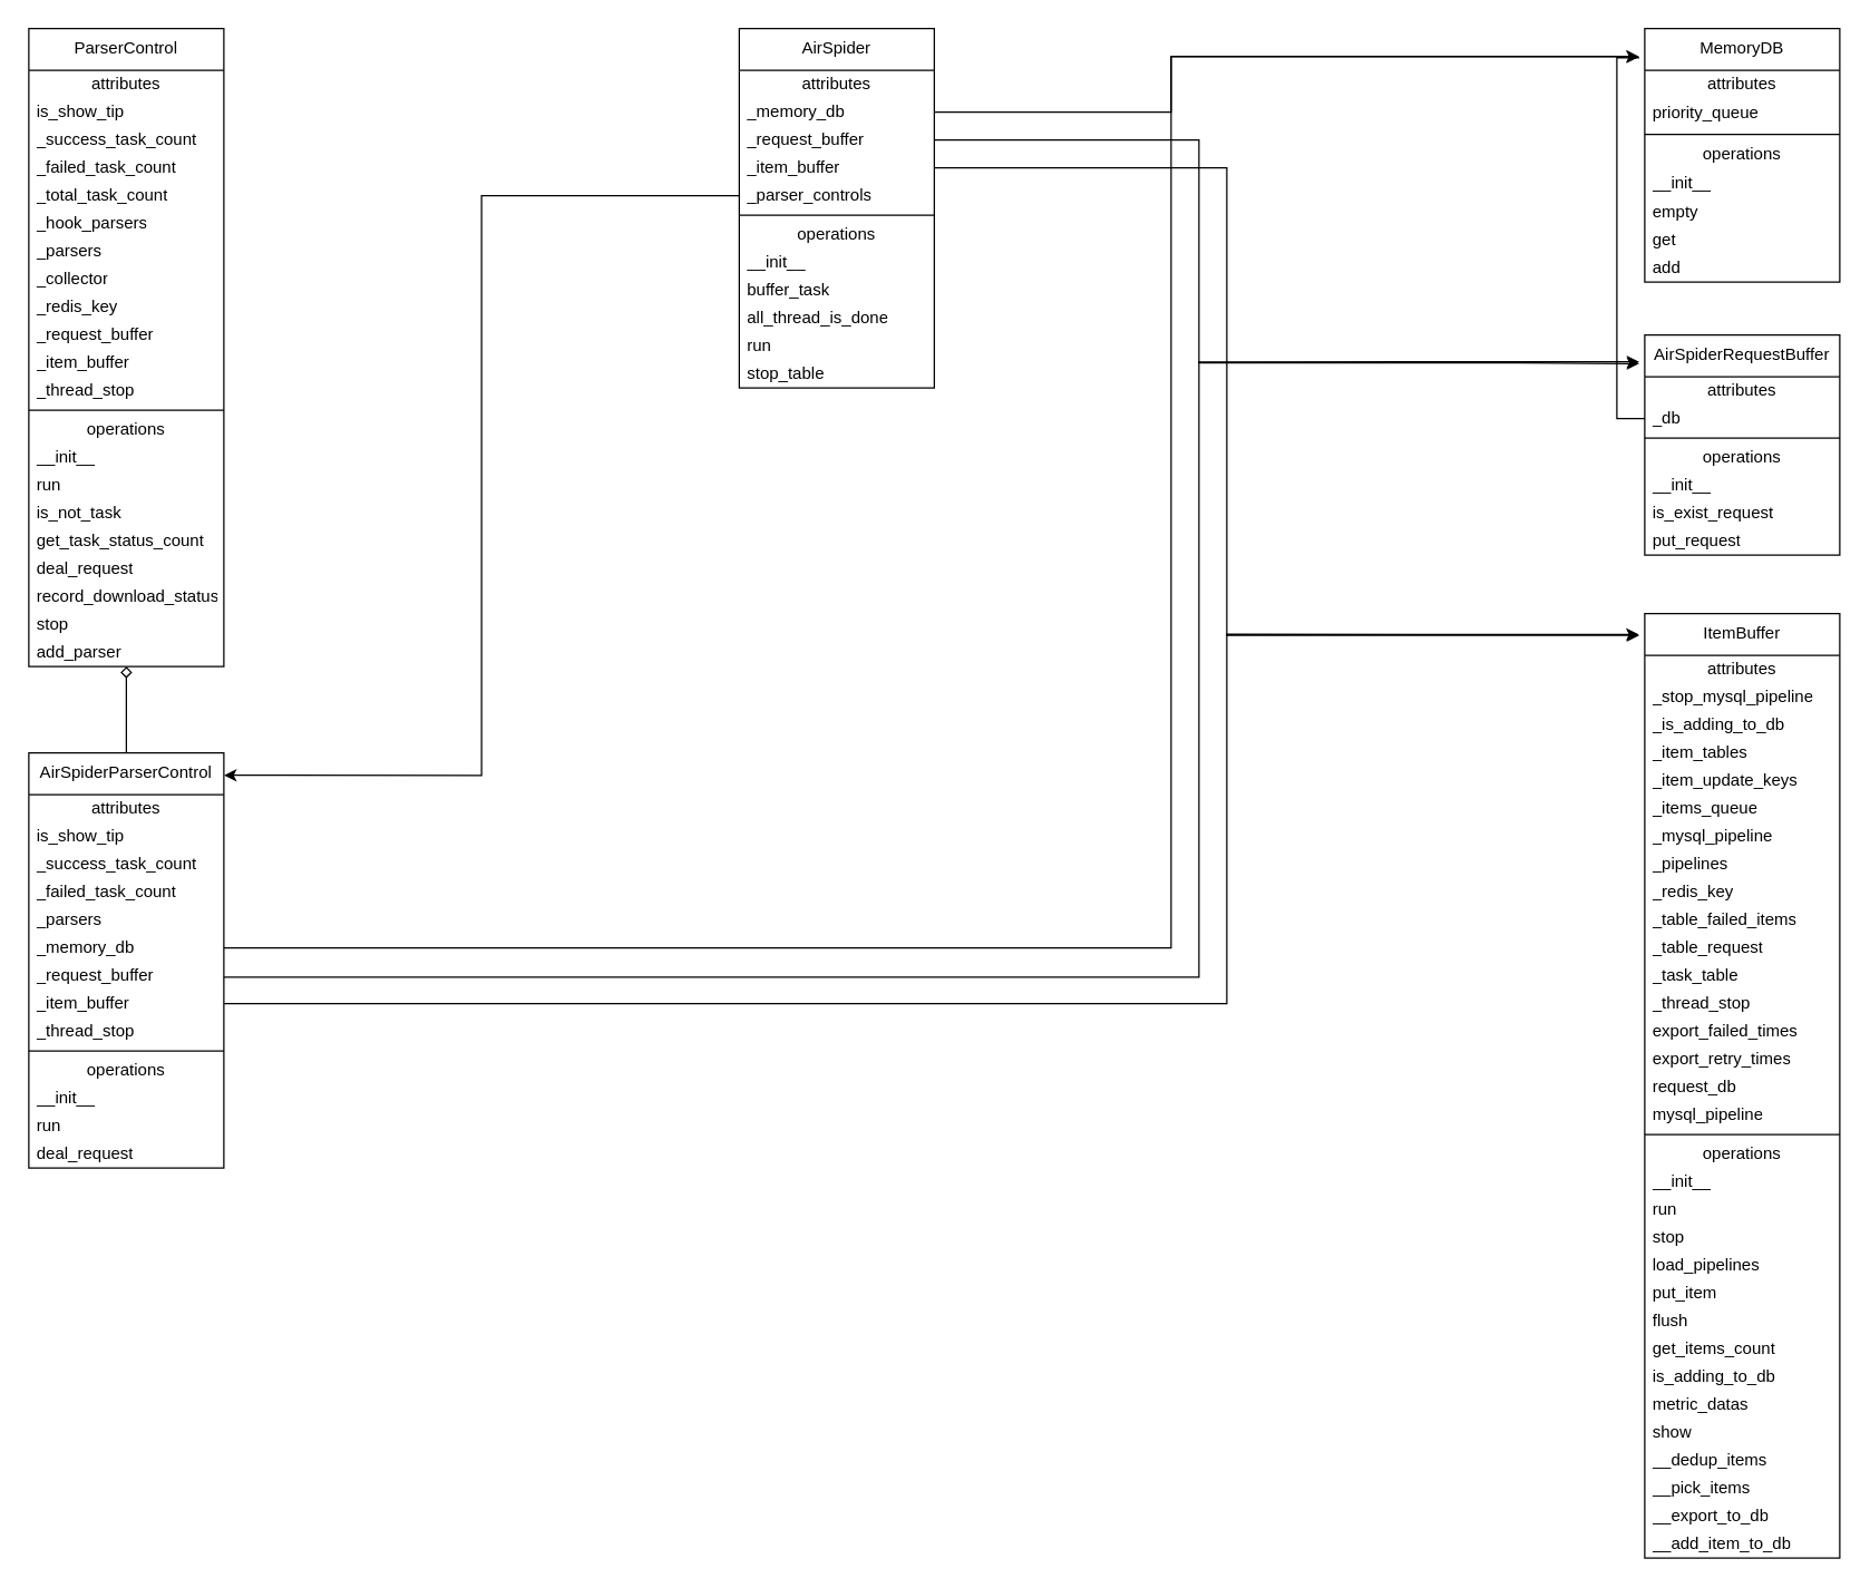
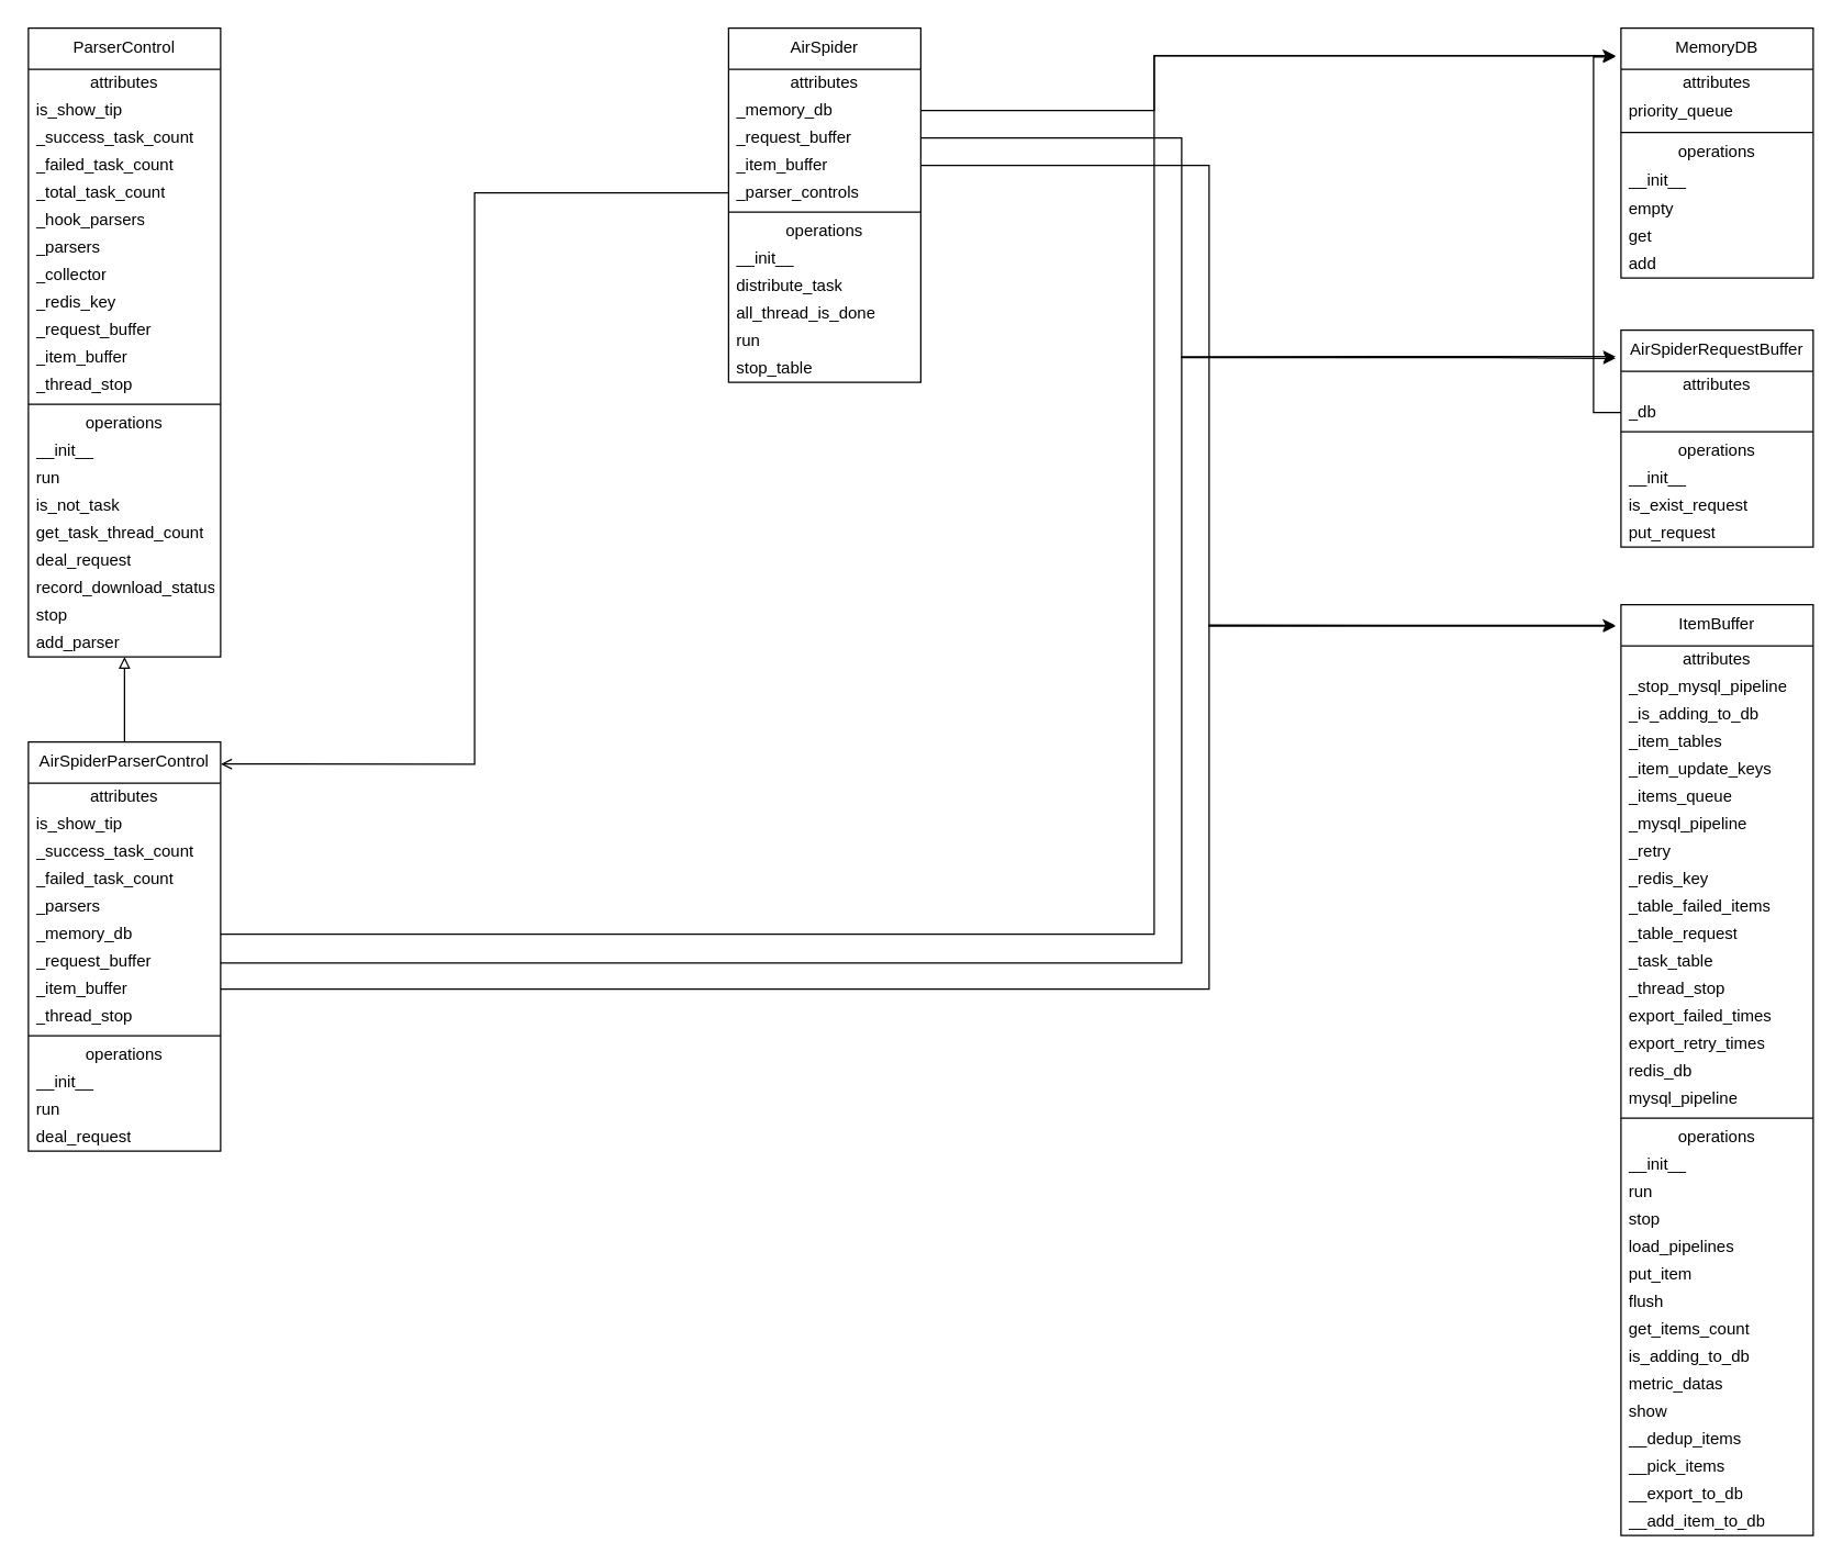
- <mxCell id="109" style="edgeStyle=orthogonalEdgeStyle;rounded=0;orthogonalLoop=1;jettySize=auto;html=1;entryX=-0.028;entryY=0.115;entryDx=0;entryDy=0;entryPerimeter=0;endArrow=none;" edge="1" parent="1" source="26" target="15"><mxGeometry relative="1" as="geometry"><mxPoint x="1140" y="50" as="targetPoint" /><Array as="points"><mxPoint x="1160" y="300" /><mxPoint x="1160" y="41" /></Array></mxGeometry></mxCell>
+ <mxCell id="109" style="edgeStyle=orthogonalEdgeStyle;rounded=0;orthogonalLoop=1;jettySize=auto;html=1;entryX=-0.028;entryY=0.115;entryDx=0;entryDy=0;entryPerimeter=0;" edge="1" parent="1" source="26" target="15"><mxGeometry relative="1" as="geometry"><mxPoint x="1140" y="50" as="targetPoint" /><Array as="points"><mxPoint x="1160" y="300" /><mxPoint x="1160" y="41" /></Array></mxGeometry></mxCell>
- <mxCell id="11" value="buffer_task" style="text;html=1;strokeColor=none;fillColor=none;align=left;verticalAlign=middle;spacingLeft=4;spacingRight=4;overflow=hidden;rotatable=0;points=[[0,0.5],[1,0.5]];portConstraint=eastwest;whiteSpace=wrap;" vertex="1" parent="2"><mxGeometry y="178" width="140" height="20" as="geometry" /></mxCell>
+ <mxCell id="11" value="distribute_task" style="text;html=1;strokeColor=none;fillColor=none;align=left;verticalAlign=middle;spacingLeft=4;spacingRight=4;overflow=hidden;rotatable=0;points=[[0,0.5],[1,0.5]];portConstraint=eastwest;whiteSpace=wrap;" vertex="1" parent="2"><mxGeometry y="178" width="140" height="20" as="geometry" /></mxCell>
- <mxCell id="66" value="get_task_status_count" style="text;html=1;strokeColor=none;fillColor=none;align=left;verticalAlign=middle;spacingLeft=4;spacingRight=4;overflow=hidden;rotatable=0;points=[[0,0.5],[1,0.5]];portConstraint=eastwest;whiteSpace=wrap;" vertex="1" parent="48"><mxGeometry y="358" width="140" height="20" as="geometry" /></mxCell>
+ <mxCell id="66" value="get_task_thread_count" style="text;html=1;strokeColor=none;fillColor=none;align=left;verticalAlign=middle;spacingLeft=4;spacingRight=4;overflow=hidden;rotatable=0;points=[[0,0.5],[1,0.5]];portConstraint=eastwest;whiteSpace=wrap;" vertex="1" parent="48"><mxGeometry y="358" width="140" height="20" as="geometry" /></mxCell>
- <mxCell id="32" value="" style="edgeStyle=orthogonalEdgeStyle;rounded=0;orthogonalLoop=1;jettySize=auto;html=1;endArrow=diamond;endFill=0;" edge="1" parent="1" source="33" target="48"><mxGeometry relative="1" as="geometry" /></mxCell>
+ <mxCell id="32" value="" style="edgeStyle=orthogonalEdgeStyle;rounded=0;orthogonalLoop=1;jettySize=auto;html=1;endArrow=block;endFill=0;" edge="1" parent="1" source="33" target="48"><mxGeometry relative="1" as="geometry" /></mxCell>
- <mxCell id="106" style="edgeStyle=orthogonalEdgeStyle;rounded=0;orthogonalLoop=1;jettySize=auto;html=1;entryX=1.001;entryY=0.054;entryDx=0;entryDy=0;entryPerimeter=0;" edge="1" parent="1" source="7" target="33"><mxGeometry relative="1" as="geometry" /></mxCell>
+ <mxCell id="106" style="edgeStyle=orthogonalEdgeStyle;rounded=0;orthogonalLoop=1;jettySize=auto;html=1;entryX=1.001;entryY=0.054;entryDx=0;entryDy=0;entryPerimeter=0;endArrow=open;" edge="1" parent="1" source="7" target="33"><mxGeometry relative="1" as="geometry" /></mxCell>
- <mxCell id="79" value="_pipelines" style="text;html=1;strokeColor=none;fillColor=none;align=left;verticalAlign=middle;spacingLeft=4;spacingRight=4;overflow=hidden;rotatable=0;points=[[0,0.5],[1,0.5]];portConstraint=eastwest;whiteSpace=wrap;" vertex="1" parent="71"><mxGeometry y="170" width="140" height="20" as="geometry" /></mxCell>
+ <mxCell id="79" value="_retry" style="text;html=1;strokeColor=none;fillColor=none;align=left;verticalAlign=middle;spacingLeft=4;spacingRight=4;overflow=hidden;rotatable=0;points=[[0,0.5],[1,0.5]];portConstraint=eastwest;whiteSpace=wrap;" vertex="1" parent="71"><mxGeometry y="170" width="140" height="20" as="geometry" /></mxCell>
- <mxCell id="87" value="request_db" style="text;html=1;strokeColor=none;fillColor=none;align=left;verticalAlign=middle;spacingLeft=4;spacingRight=4;overflow=hidden;rotatable=0;points=[[0,0.5],[1,0.5]];portConstraint=eastwest;whiteSpace=wrap;" vertex="1" parent="71"><mxGeometry y="330" width="140" height="20" as="geometry" /></mxCell>
+ <mxCell id="87" value="redis_db" style="text;html=1;strokeColor=none;fillColor=none;align=left;verticalAlign=middle;spacingLeft=4;spacingRight=4;overflow=hidden;rotatable=0;points=[[0,0.5],[1,0.5]];portConstraint=eastwest;whiteSpace=wrap;" vertex="1" parent="71"><mxGeometry y="330" width="140" height="20" as="geometry" /></mxCell>
